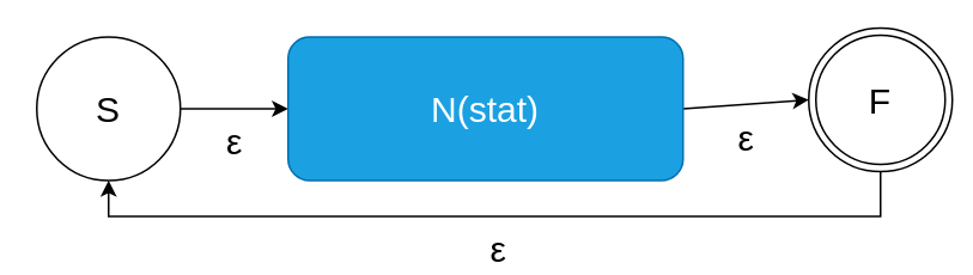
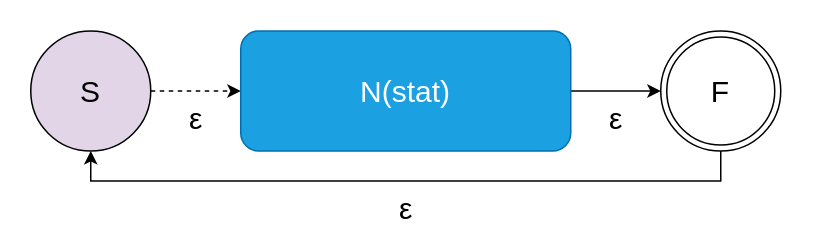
- <mxCell id="7" value="F" style="ellipse;shape=doubleEllipse;whiteSpace=wrap;html=1;aspect=fixed;fontSize=20;" parent="1" vertex="1"><mxGeometry x="450" y="15" width="80" height="80" as="geometry" /></mxCell>
+ <mxCell id="7" value="F" style="ellipse;shape=doubleEllipse;whiteSpace=wrap;html=1;aspect=fixed;fontSize=20;" parent="1" vertex="1"><mxGeometry x="440" y="20" width="80" height="80" as="geometry" /></mxCell>
- <mxCell id="3" value="S" style="ellipse;whiteSpace=wrap;html=1;aspect=fixed;fontSize=20;" parent="1" vertex="1"><mxGeometry x="20" y="20" width="80" height="80" as="geometry" /></mxCell>
+ <mxCell id="3" value="S" style="ellipse;whiteSpace=wrap;html=1;aspect=fixed;fontSize=20;fillColor=#e1d5e7;" parent="1" vertex="1"><mxGeometry x="20" y="20" width="80" height="80" as="geometry" /></mxCell>
- <mxCell id="2" value="ε" style="edgeStyle=none;rounded=0;orthogonalLoop=1;jettySize=auto;html=1;exitX=1;exitY=0.5;exitDx=0;exitDy=0;entryX=0;entryY=0.5;entryDx=0;entryDy=0;fontSize=20;labelPosition=center;verticalLabelPosition=bottom;align=center;verticalAlign=top;" parent="1" source="3" target="6" edge="1"><mxGeometry relative="1" as="geometry" /></mxCell>
+ <mxCell id="2" value="ε" style="edgeStyle=none;rounded=0;orthogonalLoop=1;jettySize=auto;html=1;exitX=1;exitY=0.5;exitDx=0;exitDy=0;entryX=0;entryY=0.5;entryDx=0;entryDy=0;fontSize=20;labelPosition=center;verticalLabelPosition=bottom;align=center;verticalAlign=top;dashed=1;" parent="1" source="3" target="6" edge="1"><mxGeometry relative="1" as="geometry" /></mxCell>
